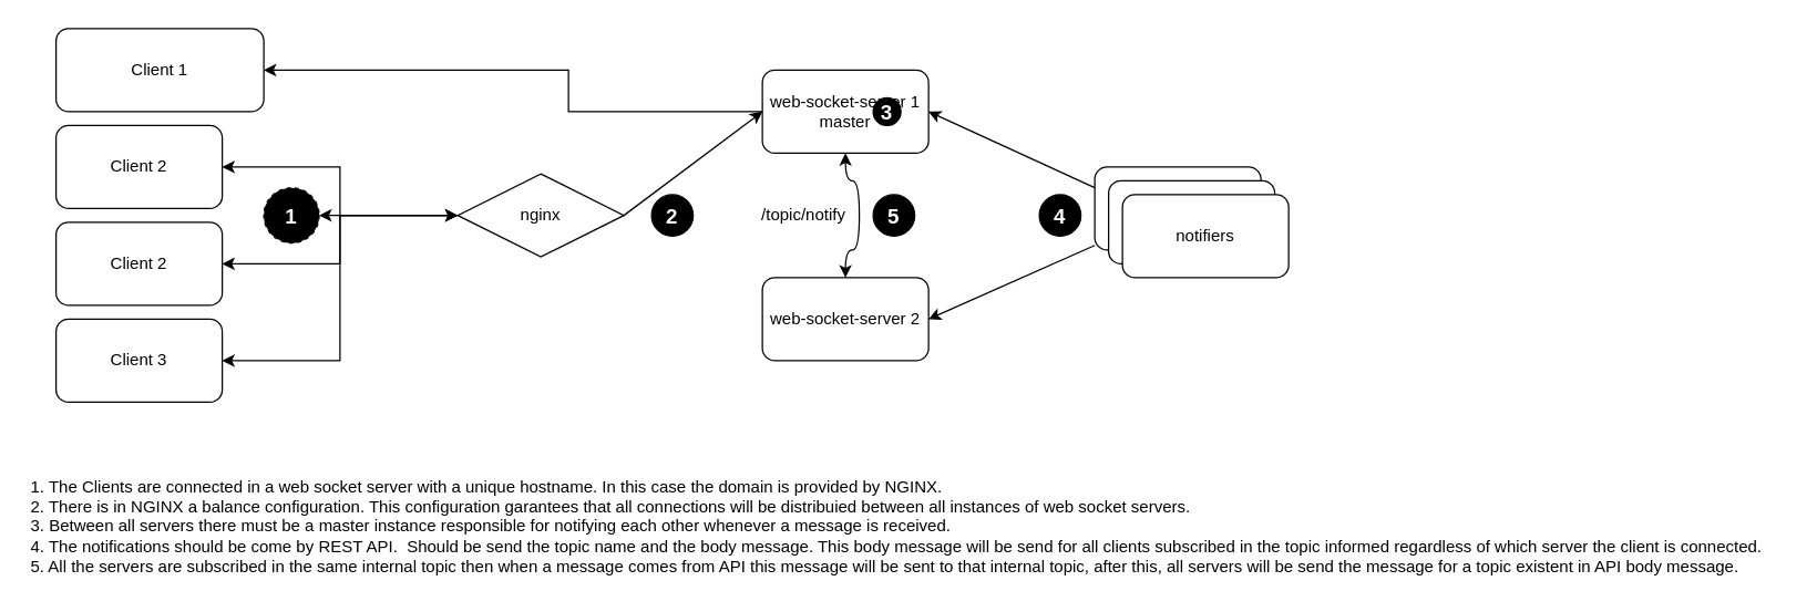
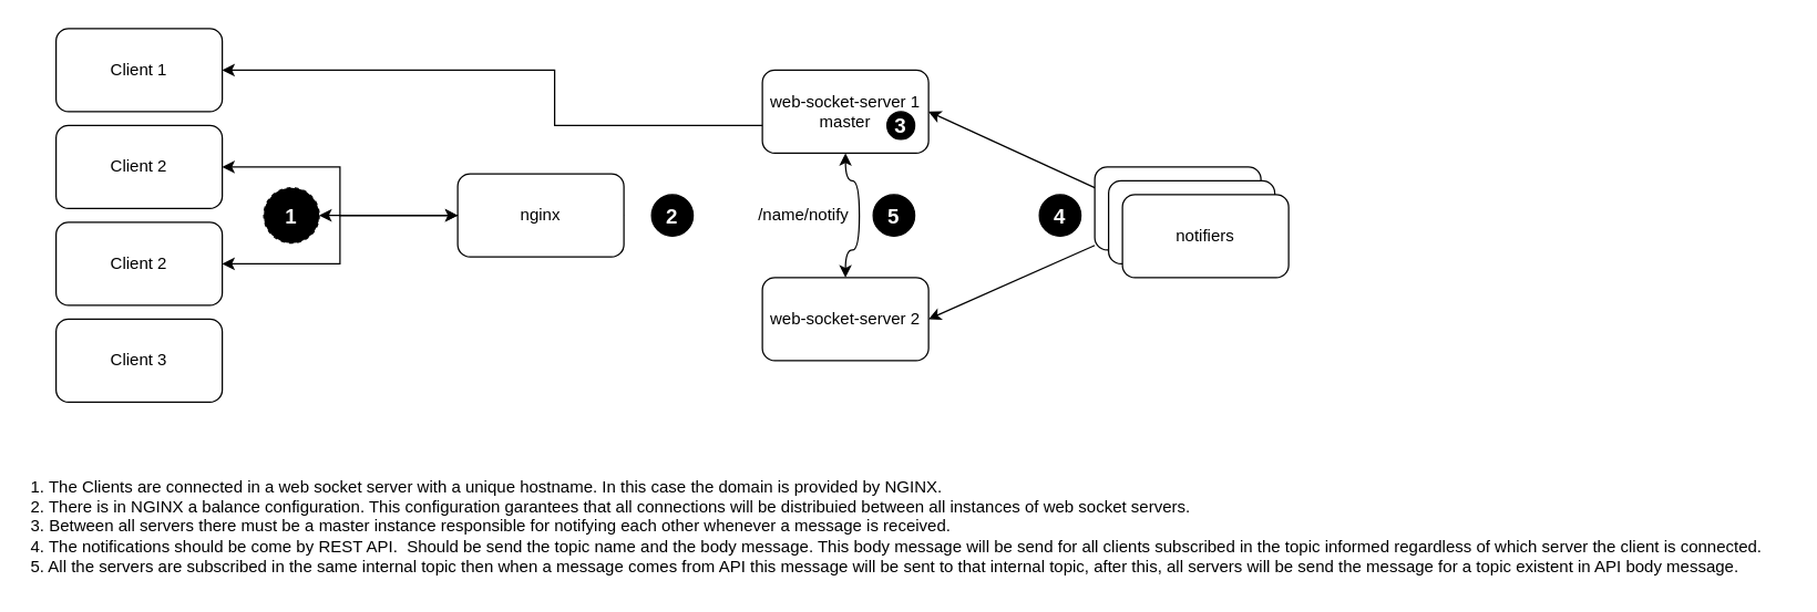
- <mxCell id="7" value="Client 1" style="rounded=1;whiteSpace=wrap;html=1;" parent="1" vertex="1"><mxGeometry x="40" y="20" width="150" height="60" as="geometry" /></mxCell>
+ <mxCell id="7" value="Client 1" style="rounded=1;whiteSpace=wrap;html=1;" parent="1" vertex="1"><mxGeometry x="40" y="20" width="120" height="60" as="geometry" /></mxCell>
- <mxCell id="24" value="3" style="ellipse;whiteSpace=wrap;html=1;aspect=fixed;rounded=1;labelBackgroundColor=none;fillColor=#000000;fontColor=#FFFFFF;fontStyle=1;fontSize=15;" vertex="1" parent="1"><mxGeometry x="630" y="70" width="20" height="20" as="geometry" /></mxCell>
+ <mxCell id="24" value="3" style="ellipse;whiteSpace=wrap;html=1;aspect=fixed;rounded=1;labelBackgroundColor=none;fillColor=#000000;fontColor=#FFFFFF;fontStyle=1;fontSize=15;" vertex="1" parent="1"><mxGeometry x="640" y="80" width="20" height="20" as="geometry" /></mxCell>
- <mxCell id="13" style="rounded=0;orthogonalLoop=1;jettySize=auto;html=1;exitX=1;exitY=0.5;exitDx=0;exitDy=0;entryX=0;entryY=0.5;entryDx=0;entryDy=0;" parent="1" source="15" target="9" edge="1"><mxGeometry relative="1" as="geometry" /></mxCell>
- <mxCell id="15" value="nginx" style="rhombus;whiteSpace=wrap;html=1;" parent="1" vertex="1"><mxGeometry x="330" y="125" width="120" height="60" as="geometry" /></mxCell>
+ <mxCell id="15" value="nginx" style="rounded=1;whiteSpace=wrap;html=1;" parent="1" vertex="1"><mxGeometry x="330" y="125" width="120" height="60" as="geometry" /></mxCell>
- <mxCell id="27" value="/topic/notify" style="text;html=1;strokeColor=none;fillColor=none;align=center;verticalAlign=middle;whiteSpace=wrap;rounded=0;" vertex="1" parent="1"><mxGeometry x="560" y="145" width="40" height="20" as="geometry" /></mxCell>
+ <mxCell id="27" value="/name/notify" style="text;html=1;strokeColor=none;fillColor=none;align=center;verticalAlign=middle;whiteSpace=wrap;rounded=0;" vertex="1" parent="1"><mxGeometry x="560" y="145" width="40" height="20" as="geometry" /></mxCell>
- <mxCell id="2" style="edgeStyle=orthogonalEdgeStyle;rounded=0;orthogonalLoop=1;jettySize=auto;html=1;exitX=1;exitY=0.5;exitDx=0;exitDy=0;entryX=0;entryY=0.5;entryDx=0;entryDy=0;startArrow=classic;startFill=1;" parent="1" source="3" target="15" edge="1"><mxGeometry relative="1" as="geometry"><mxPoint x="230" y="230" as="targetPoint" /></mxGeometry></mxCell>
